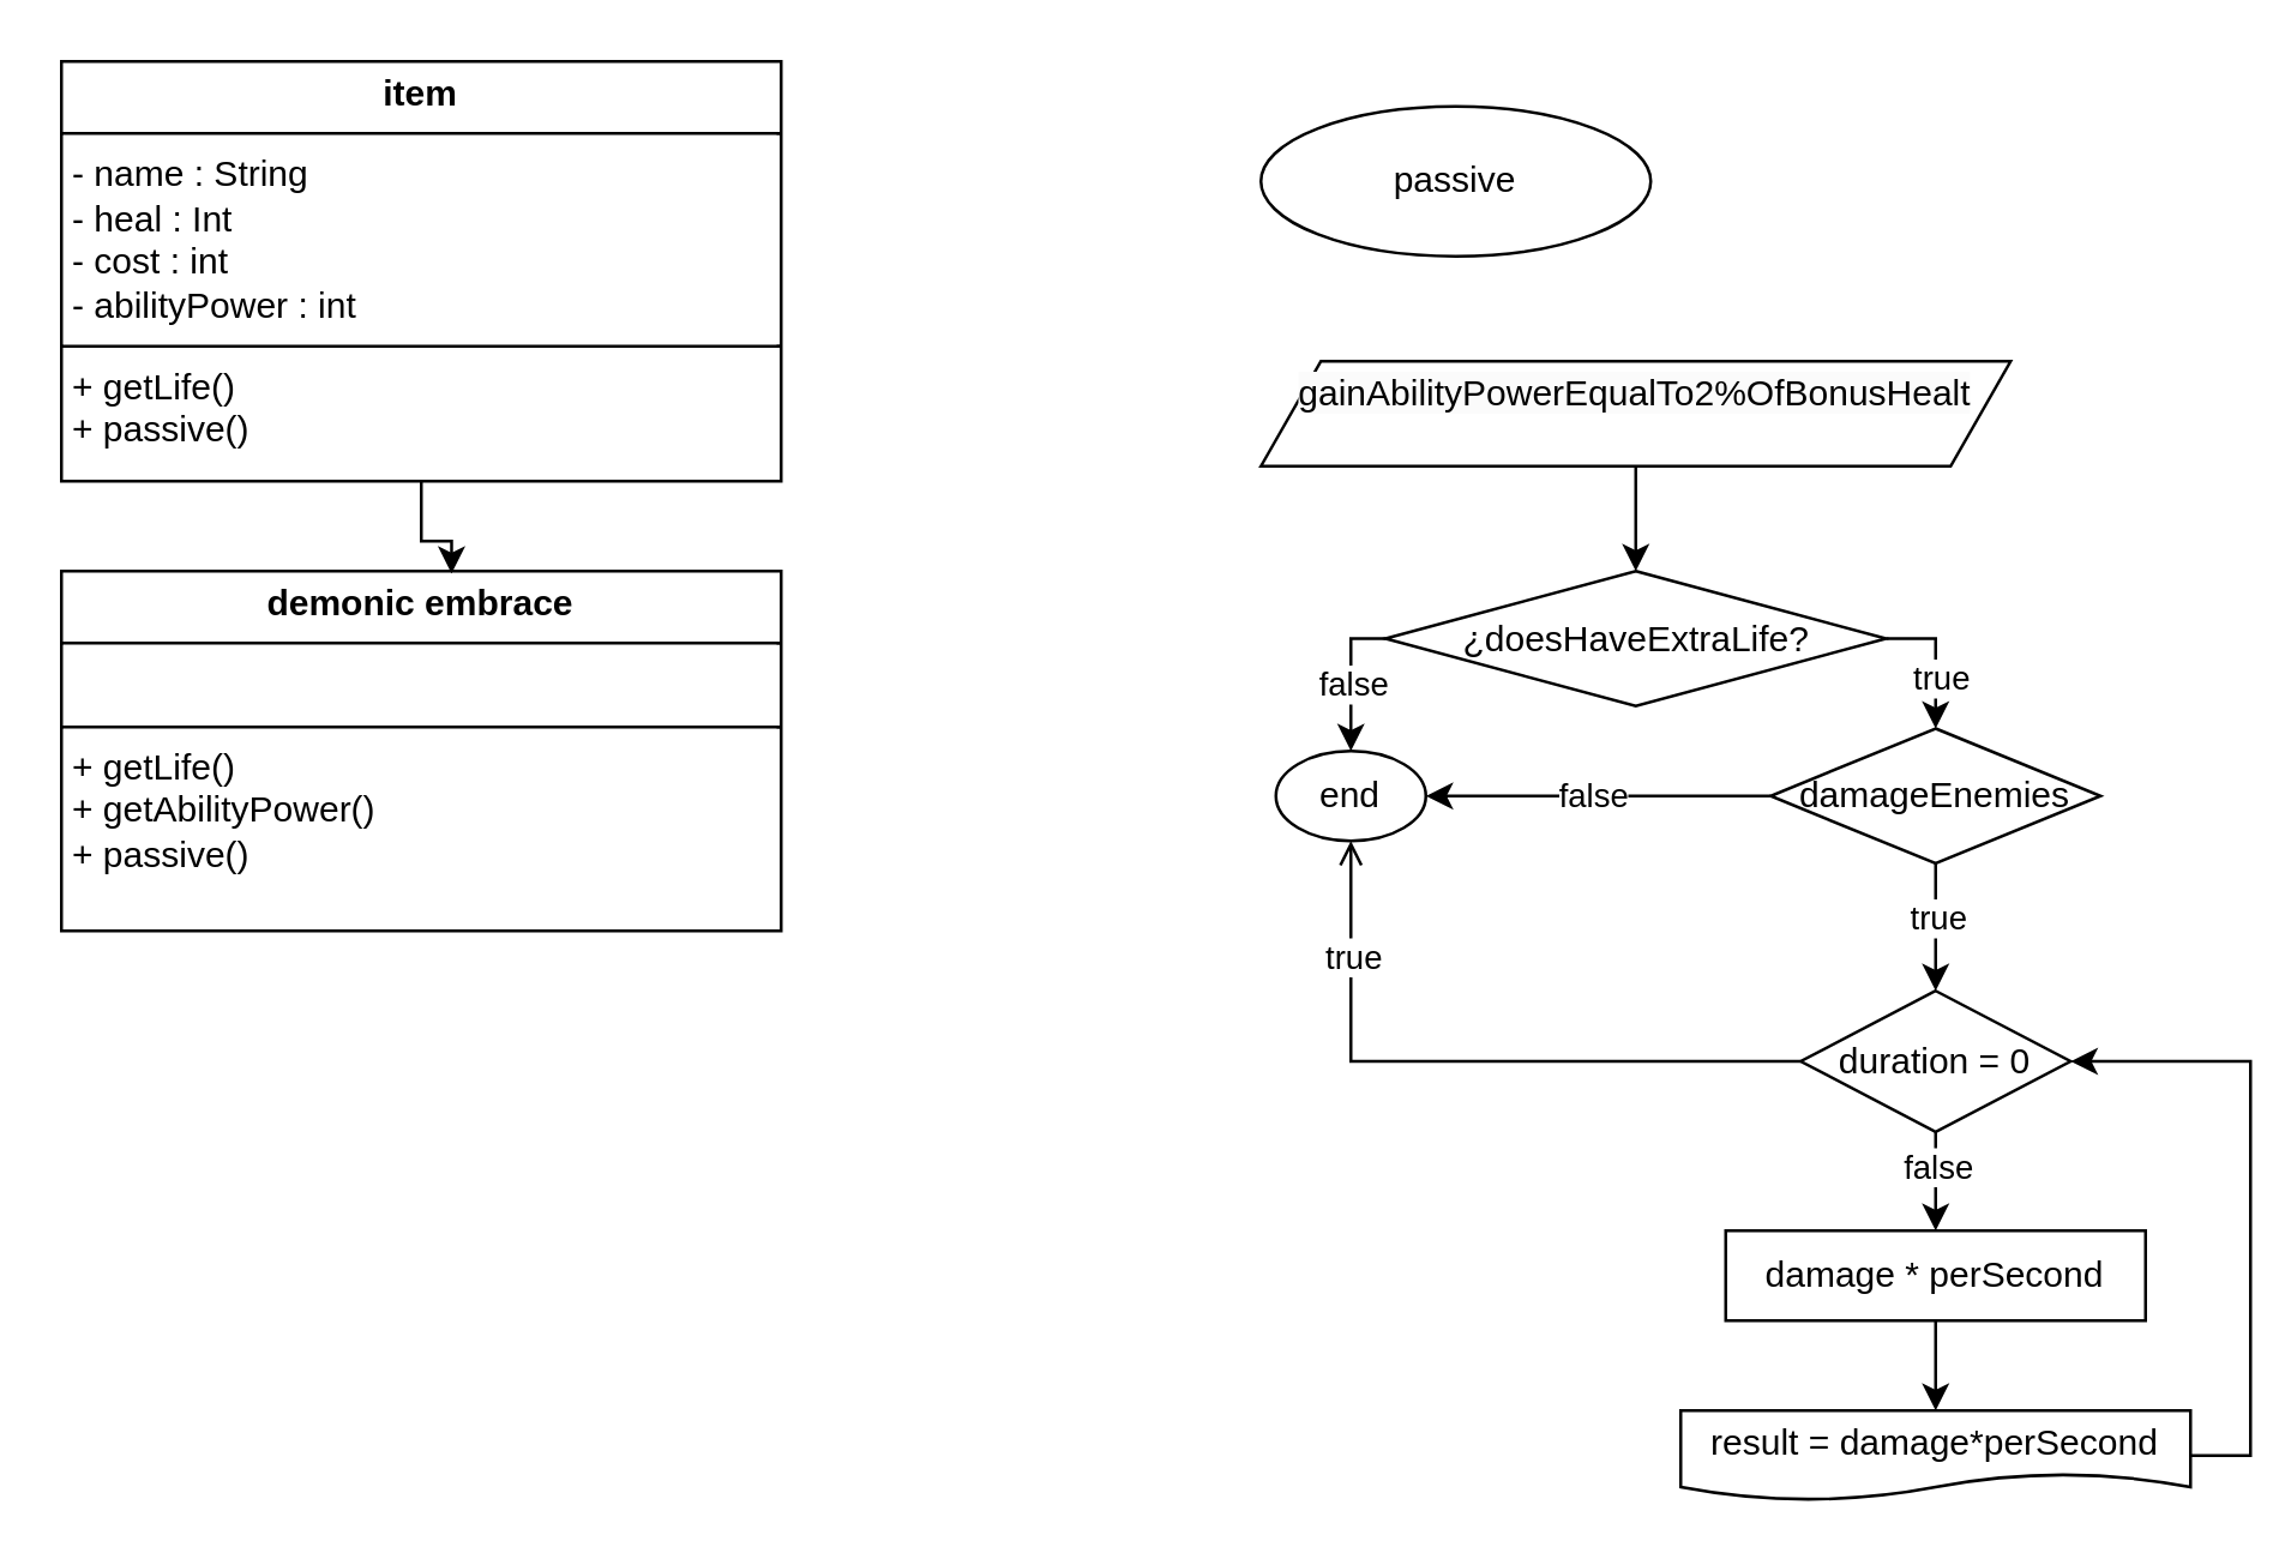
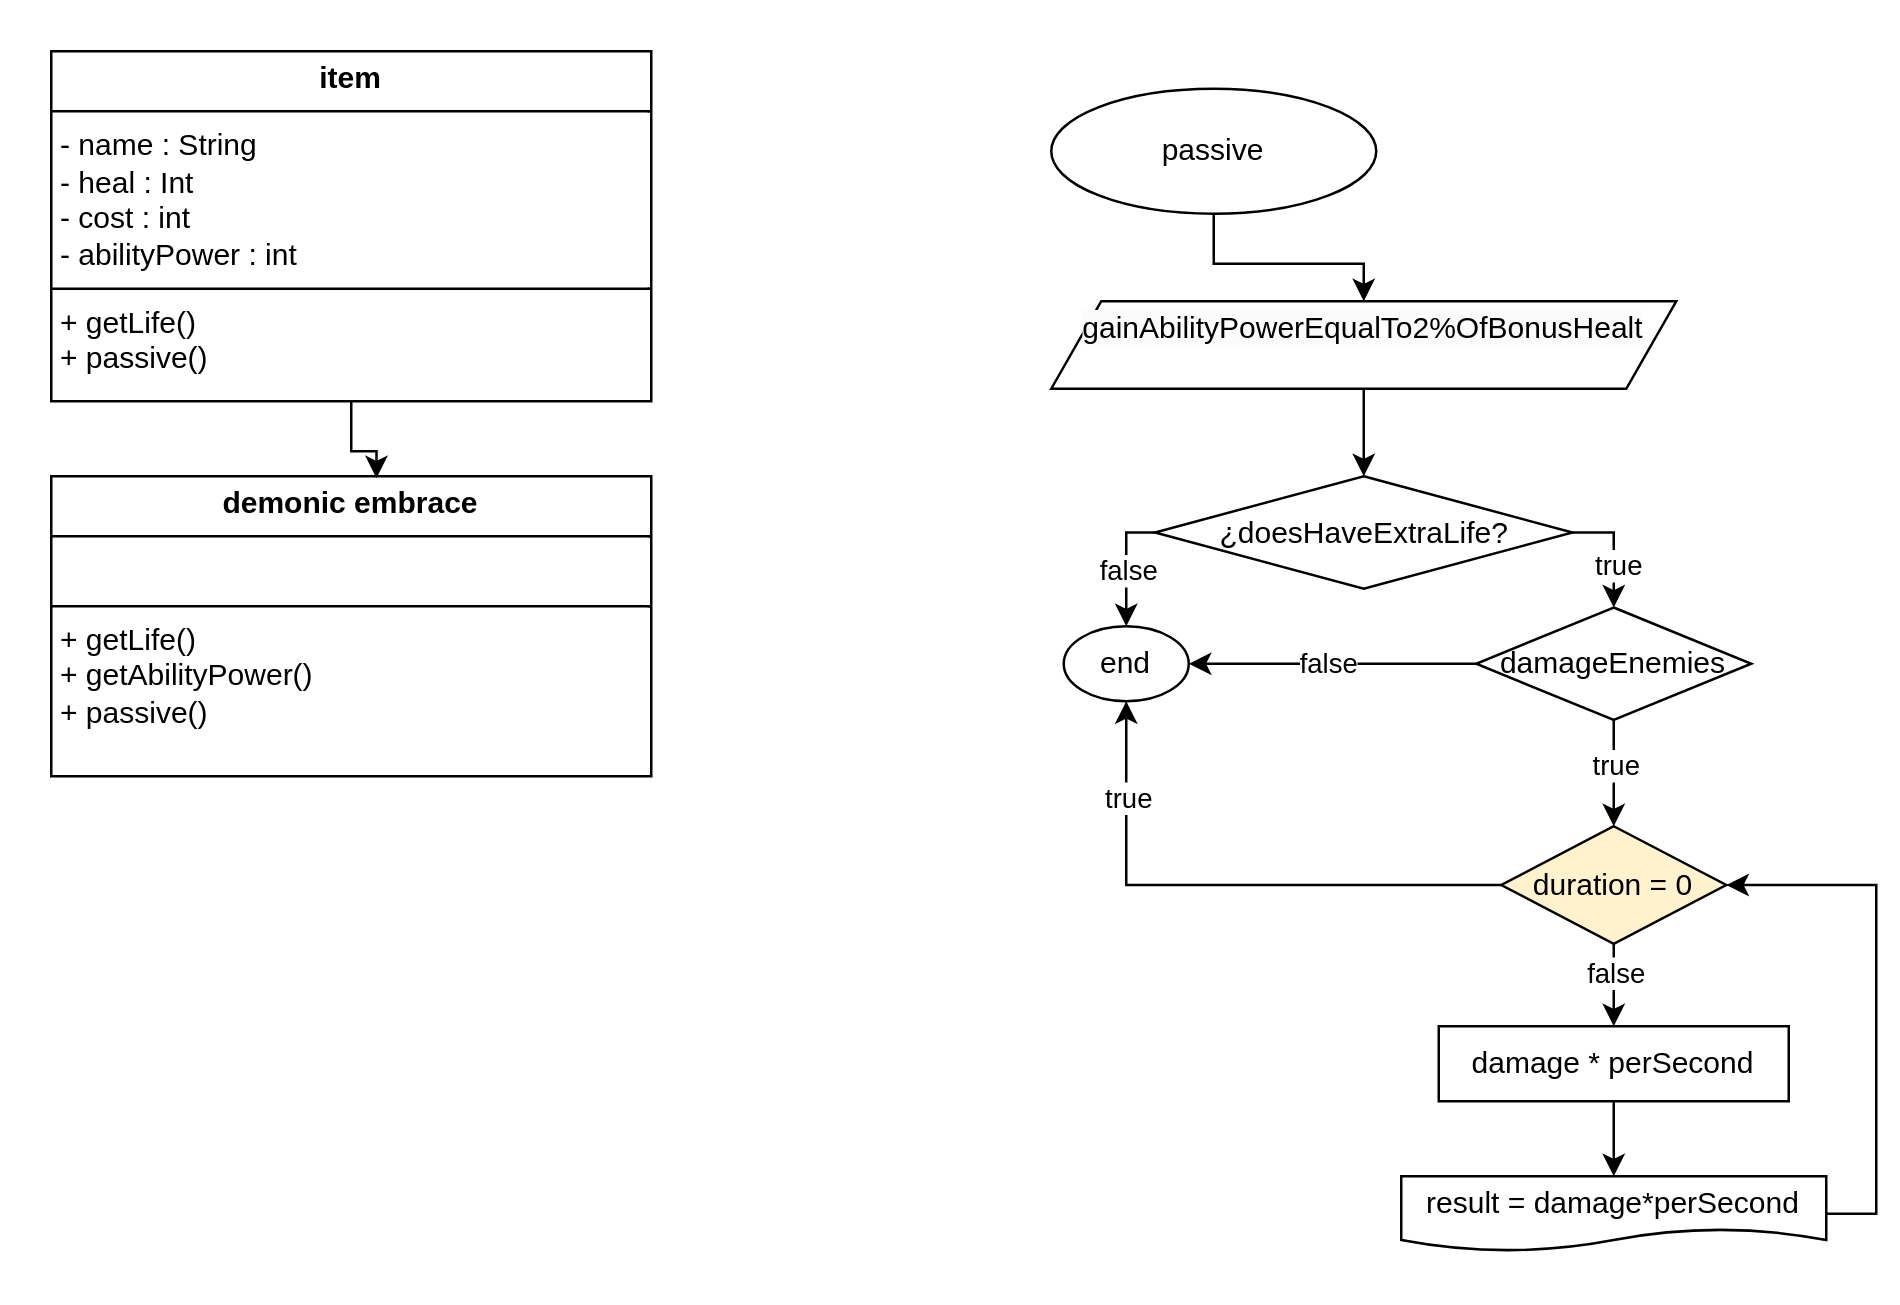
+ <mxCell id="5" style="edgeStyle=orthogonalEdgeStyle;rounded=0;orthogonalLoop=1;jettySize=auto;html=1;exitX=0.5;exitY=1;exitDx=0;exitDy=0;entryX=0.5;entryY=0;entryDx=0;entryDy=0;" edge="1" parent="1" source="6" target="14"><mxGeometry relative="1" as="geometry" /></mxCell>
- <mxCell id="22" style="edgeStyle=orthogonalEdgeStyle;rounded=0;orthogonalLoop=1;jettySize=auto;html=1;exitX=0;exitY=0.5;exitDx=0;exitDy=0;entryX=0.5;entryY=1;entryDx=0;entryDy=0;endArrow=open;" edge="1" parent="1" source="26" target="12"><mxGeometry relative="1" as="geometry" /></mxCell>
+ <mxCell id="22" style="edgeStyle=orthogonalEdgeStyle;rounded=0;orthogonalLoop=1;jettySize=auto;html=1;exitX=0;exitY=0.5;exitDx=0;exitDy=0;entryX=0.5;entryY=1;entryDx=0;entryDy=0;" edge="1" parent="1" source="26" target="12"><mxGeometry relative="1" as="geometry" /></mxCell>
- <mxCell id="26" value="duration = 0" style="rhombus;whiteSpace=wrap;html=1;" vertex="1" parent="1"><mxGeometry x="600" y="330" width="90" height="47" as="geometry" /></mxCell>
+ <mxCell id="26" value="duration = 0" style="rhombus;whiteSpace=wrap;html=1;fillColor=#fff2cc;" vertex="1" parent="1"><mxGeometry x="600" y="330" width="90" height="47" as="geometry" /></mxCell>
